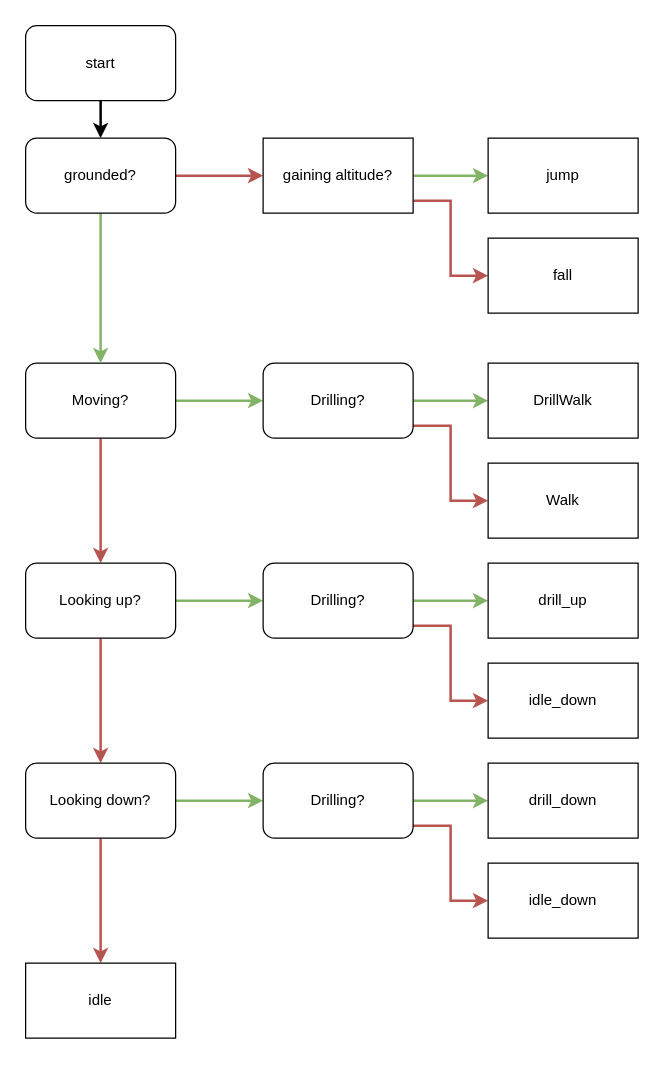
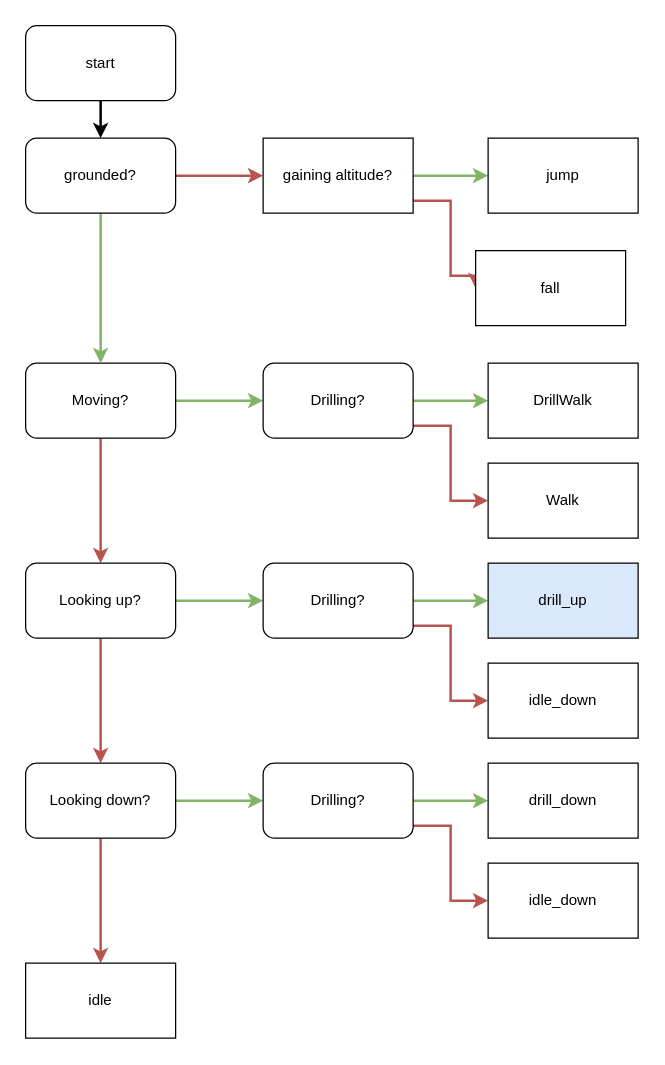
- <mxCell id="12" value="fall" style="rounded=0;whiteSpace=wrap;html=1;" vertex="1" parent="1"><mxGeometry x="390" y="190" width="120" height="60" as="geometry" /></mxCell>
+ <mxCell id="12" value="fall" style="rounded=0;whiteSpace=wrap;html=1;" vertex="1" parent="1"><mxGeometry x="380" y="200" width="120" height="60" as="geometry" /></mxCell>
- <mxCell id="24" value="drill_up" style="rounded=0;whiteSpace=wrap;html=1;" vertex="1" parent="1"><mxGeometry x="390" y="450" width="120" height="60" as="geometry" /></mxCell>
+ <mxCell id="24" value="drill_up" style="rounded=0;whiteSpace=wrap;html=1;fillColor=#dae8fc;" vertex="1" parent="1"><mxGeometry x="390" y="450" width="120" height="60" as="geometry" /></mxCell>
